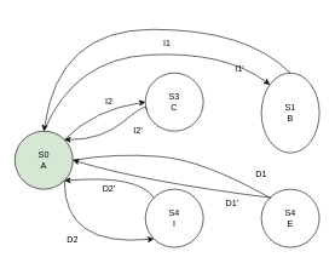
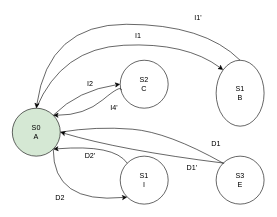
- <mxCell id="22" value="I1'" style="text;html=1;strokeColor=none;fillColor=none;align=center;verticalAlign=middle;whiteSpace=wrap;rounded=0;" vertex="1" parent="1"><mxGeometry x="310" y="85" width="40" height="20" as="geometry" /></mxCell>
+ <mxCell id="22" value="I1'" style="text;html=1;strokeColor=none;fillColor=none;align=center;verticalAlign=middle;whiteSpace=wrap;rounded=0;" vertex="1" parent="1"><mxGeometry x="310" y="20" width="40" height="20" as="geometry" /></mxCell>
- <mxCell id="3" value="S3&lt;br&gt;C" style="ellipse;whiteSpace=wrap;html=1;aspect=fixed;" parent="1" vertex="1"><mxGeometry x="200" y="100" width="80" height="80" as="geometry" /></mxCell>
+ <mxCell id="3" value="S2&lt;br&gt;C" style="ellipse;whiteSpace=wrap;html=1;aspect=fixed;" parent="1" vertex="1"><mxGeometry x="200" y="100" width="80" height="80" as="geometry" /></mxCell>
- <mxCell id="16" value="I2'" style="text;html=1;strokeColor=none;fillColor=none;align=center;verticalAlign=middle;whiteSpace=wrap;rounded=0;" parent="1" vertex="1"><mxGeometry x="170" y="170" width="40" height="20" as="geometry" /></mxCell>
+ <mxCell id="16" value="I4'" style="text;html=1;strokeColor=none;fillColor=none;align=center;verticalAlign=middle;whiteSpace=wrap;rounded=0;" parent="1" vertex="1"><mxGeometry x="170" y="170" width="40" height="20" as="geometry" /></mxCell>
- <mxCell id="5" value="S4&lt;br&gt;I" style="ellipse;whiteSpace=wrap;html=1;aspect=fixed;" parent="1" vertex="1"><mxGeometry x="200" y="260" width="80" height="80" as="geometry" /></mxCell>
+ <mxCell id="5" value="S1&lt;br&gt;I" style="ellipse;whiteSpace=wrap;html=1;aspect=fixed;" parent="1" vertex="1"><mxGeometry x="200" y="260" width="80" height="80" as="geometry" /></mxCell>
- <mxCell id="6" value="S4&lt;br&gt;E" style="ellipse;whiteSpace=wrap;html=1;aspect=fixed;" parent="1" vertex="1"><mxGeometry x="360" y="260" width="80" height="80" as="geometry" /></mxCell>
+ <mxCell id="6" value="S3&lt;br&gt;E" style="ellipse;whiteSpace=wrap;html=1;aspect=fixed;" parent="1" vertex="1"><mxGeometry x="360" y="260" width="80" height="80" as="geometry" /></mxCell>
